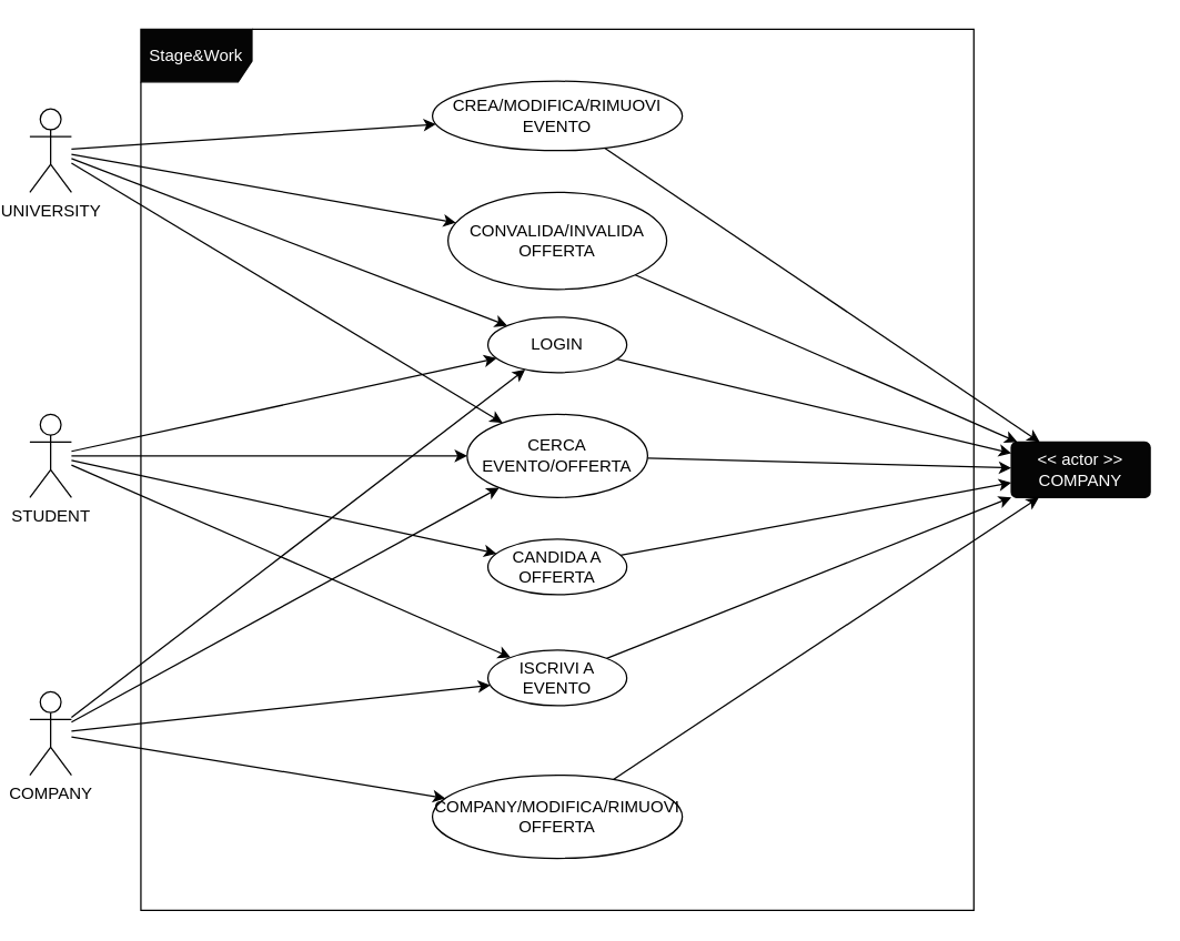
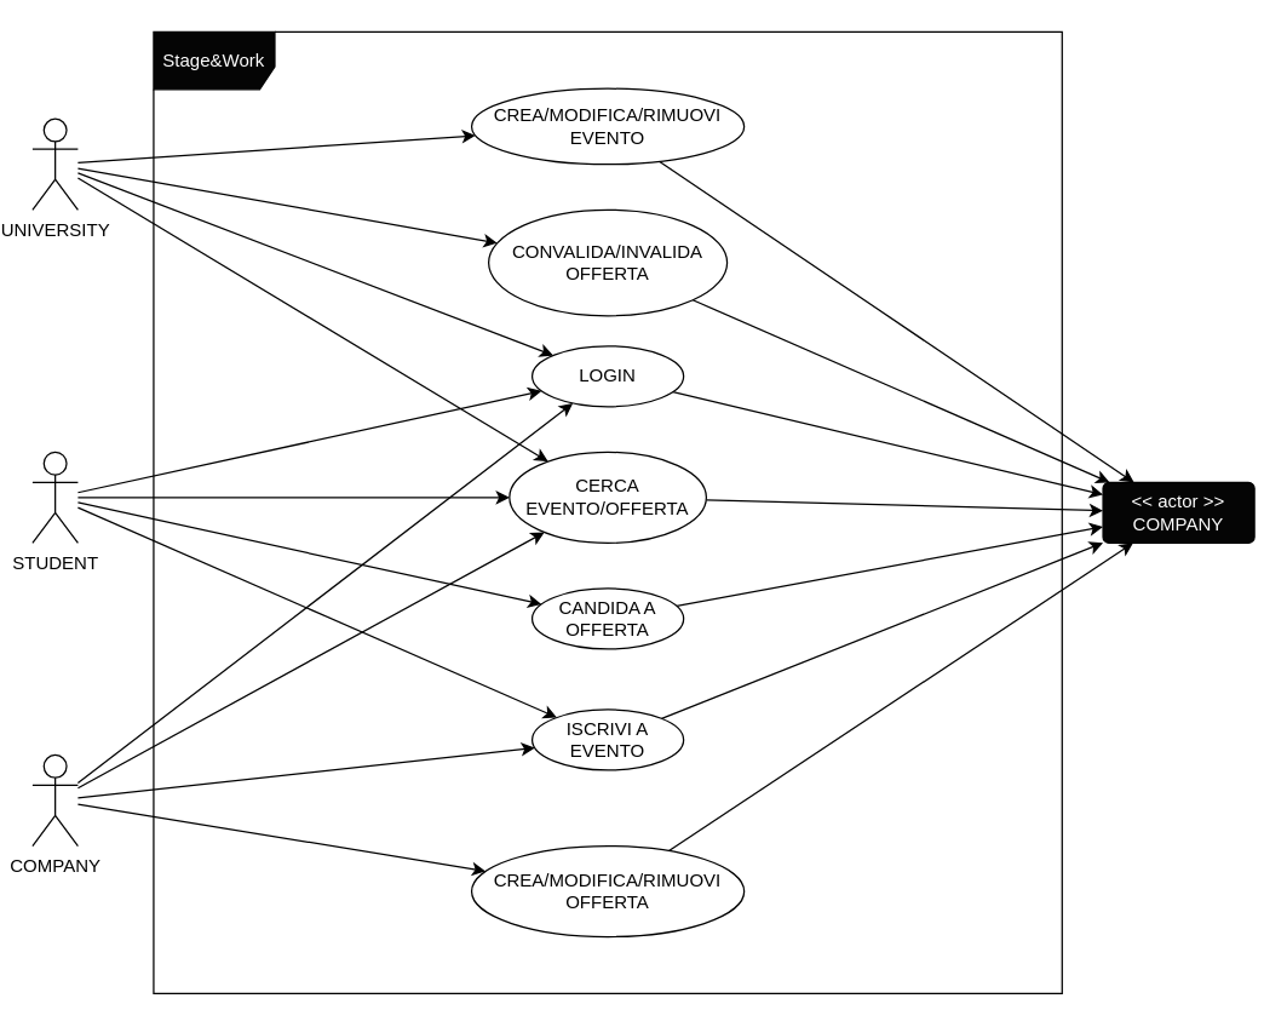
- <mxCell id="32" value="COMPANY/MODIFICA/RIMUOVI OFFERTA" style="ellipse;whiteSpace=wrap;html=1;align=center;fillColor=#FFFFFF;" vertex="1" parent="1"><mxGeometry x="310" y="558" width="180" height="60" as="geometry" /></mxCell>
+ <mxCell id="32" value="CREA/MODIFICA/RIMUOVI OFFERTA" style="ellipse;whiteSpace=wrap;html=1;align=center;fillColor=#FFFFFF;" vertex="1" parent="1"><mxGeometry x="310" y="558" width="180" height="60" as="geometry" /></mxCell>
